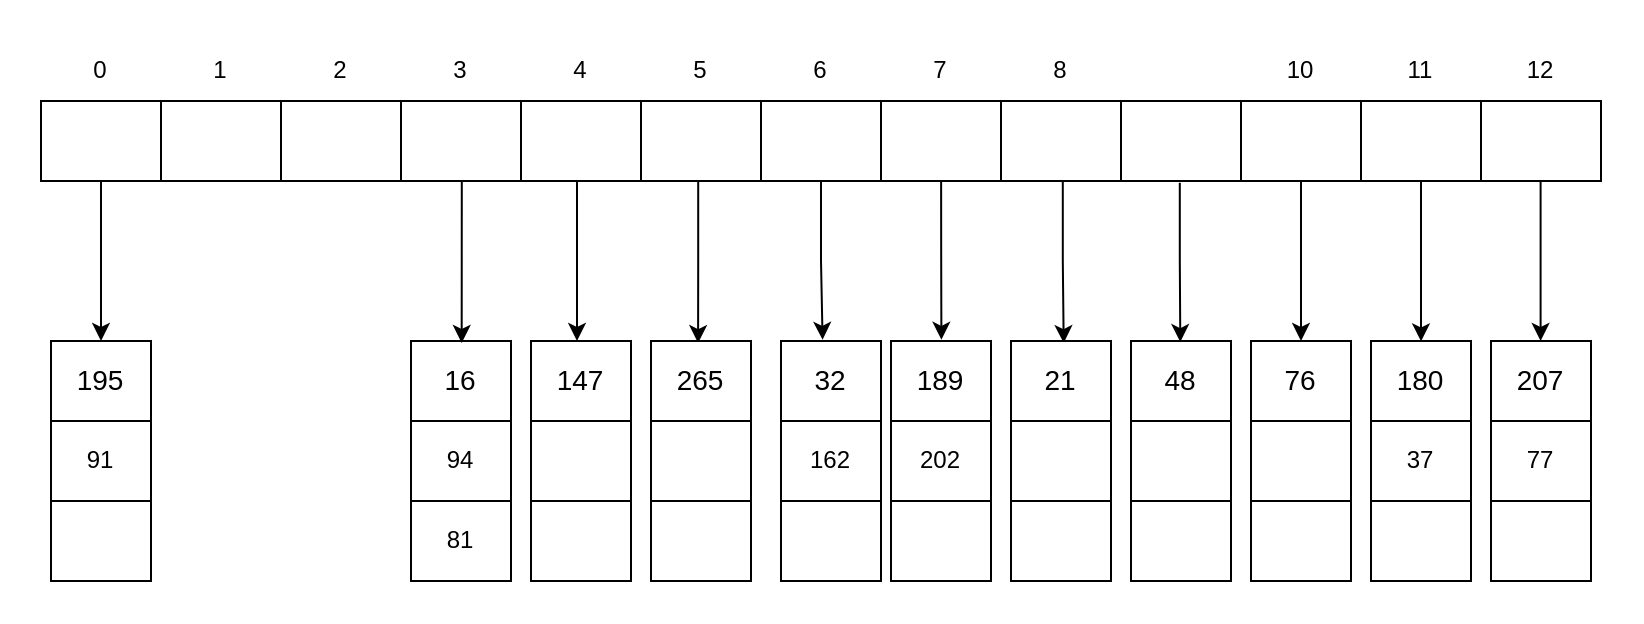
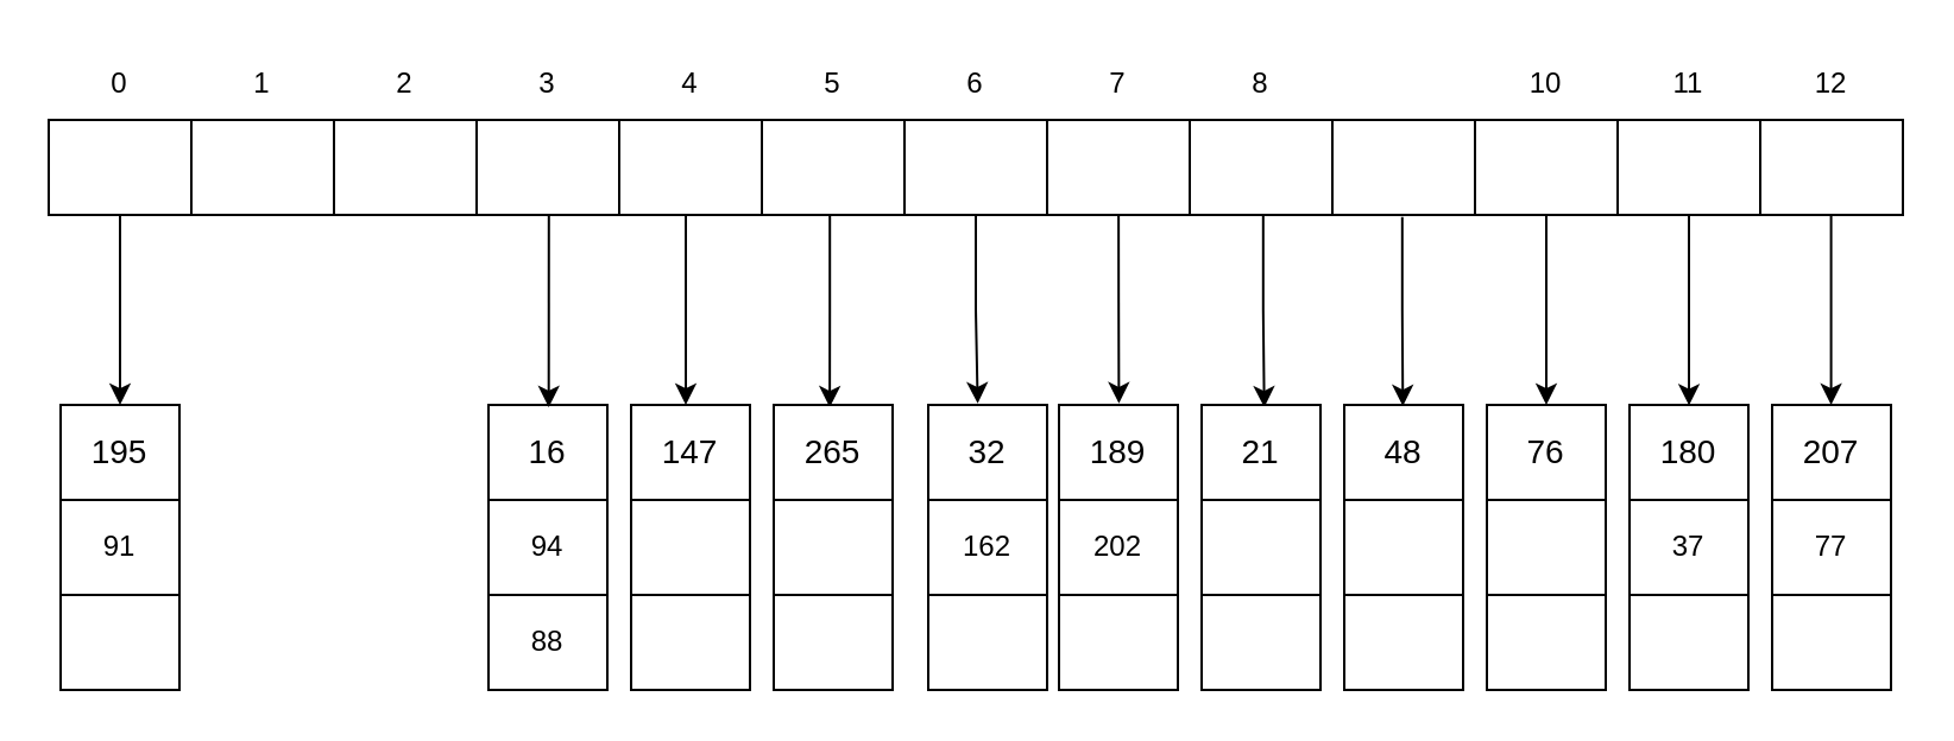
- <mxCell id="94" value="81" style="shape=partialRectangle;html=1;whiteSpace=wrap;connectable=0;overflow=hidden;fillColor=none;top=0;left=0;bottom=0;right=0;pointerEvents=1;" vertex="1" parent="93"><mxGeometry width="50" height="40" as="geometry"><mxRectangle width="50" height="40" as="alternateBounds" /></mxGeometry></mxCell>
+ <mxCell id="94" value="88" style="shape=partialRectangle;html=1;whiteSpace=wrap;connectable=0;overflow=hidden;fillColor=none;top=0;left=0;bottom=0;right=0;pointerEvents=1;" vertex="1" parent="93"><mxGeometry width="50" height="40" as="geometry"><mxRectangle width="50" height="40" as="alternateBounds" /></mxGeometry></mxCell>
